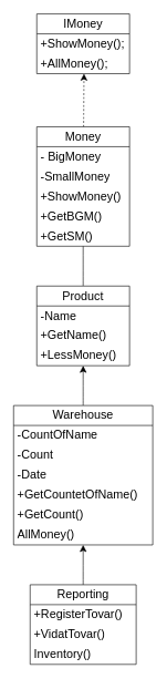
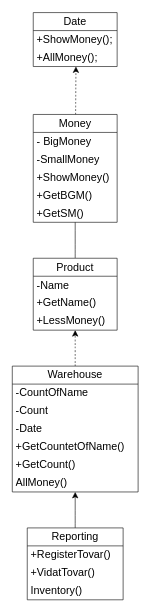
- <mxCell id="2" value="IMoney" style="swimlane;fontStyle=0;childLayout=stackLayout;horizontal=1;startSize=30;horizontalStack=0;resizeParent=1;resizeParentMax=0;resizeLast=0;collapsible=1;marginBottom=0;whiteSpace=wrap;html=1;fontSize=18;" parent="1" vertex="1"><mxGeometry x="55" y="20" width="140" height="90" as="geometry" /></mxCell>
+ <mxCell id="2" value="Date" style="swimlane;fontStyle=0;childLayout=stackLayout;horizontal=1;startSize=30;horizontalStack=0;resizeParent=1;resizeParentMax=0;resizeLast=0;collapsible=1;marginBottom=0;whiteSpace=wrap;html=1;fontSize=18;" parent="1" vertex="1"><mxGeometry x="55" y="20" width="140" height="90" as="geometry" /></mxCell>
- <mxCell id="17" value="" style="edgeStyle=none;curved=1;rounded=0;orthogonalLoop=1;jettySize=auto;html=1;fontSize=12;startSize=8;endSize=8;" edge="1" parent="1" source="18" target="16"><mxGeometry relative="1" as="geometry" /></mxCell>
+ <mxCell id="17" value="" style="edgeStyle=none;curved=1;rounded=0;orthogonalLoop=1;jettySize=auto;html=1;fontSize=12;startSize=8;endSize=8;dashed=1;" edge="1" parent="1" source="18" target="16"><mxGeometry relative="1" as="geometry" /></mxCell>
